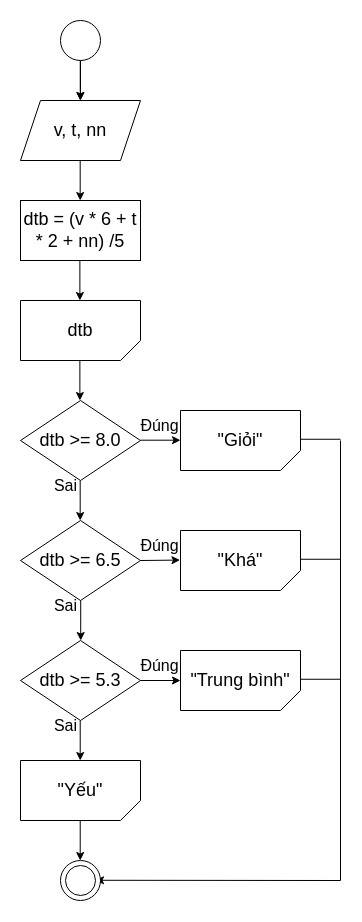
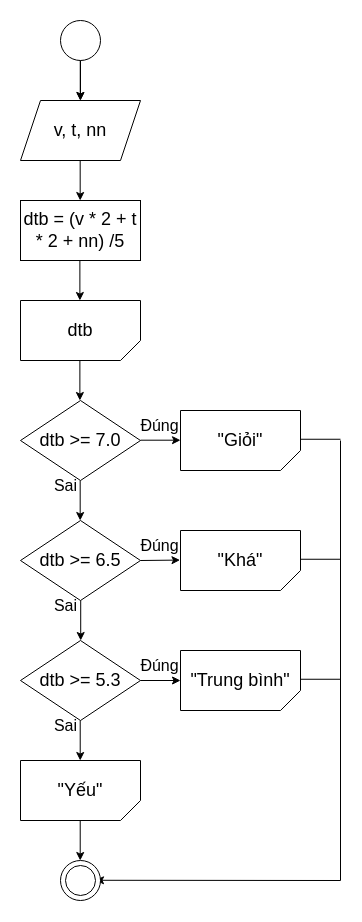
- <mxCell id="34" value="&lt;font style=&quot;font-size: 18px;&quot;&gt;dtb = (v * 6 + t * 2 + nn) /5&lt;/font&gt;" style="rounded=0;whiteSpace=wrap;html=1;" vertex="1" parent="1"><mxGeometry x="20" y="200" width="120" height="60" as="geometry" /></mxCell>
+ <mxCell id="34" value="&lt;font style=&quot;font-size: 18px;&quot;&gt;dtb = (v * 2 + t * 2 + nn) /5&lt;/font&gt;" style="rounded=0;whiteSpace=wrap;html=1;" vertex="1" parent="1"><mxGeometry x="20" y="200" width="120" height="60" as="geometry" /></mxCell>
- <mxCell id="26" value="&lt;font style=&quot;font-size: 18px;&quot;&gt;dtb &amp;gt;= 8.0&lt;/font&gt;" style="rhombus;whiteSpace=wrap;html=1;" vertex="1" parent="1"><mxGeometry x="20" y="400" width="120" height="80" as="geometry" /></mxCell>
+ <mxCell id="26" value="&lt;font style=&quot;font-size: 18px;&quot;&gt;dtb &amp;gt;= 7.0&lt;/font&gt;" style="rhombus;whiteSpace=wrap;html=1;" vertex="1" parent="1"><mxGeometry x="20" y="400" width="120" height="80" as="geometry" /></mxCell>
